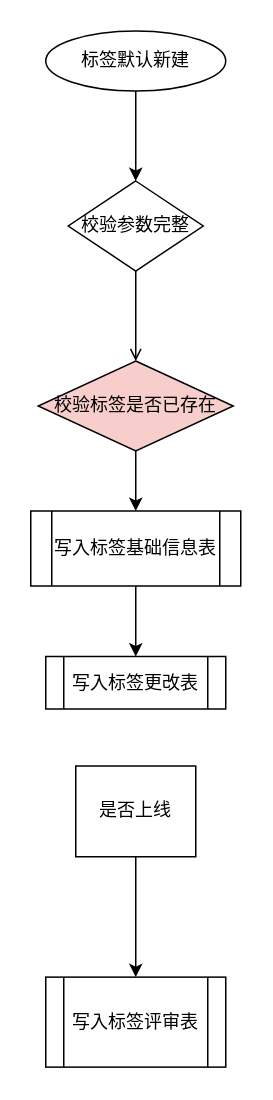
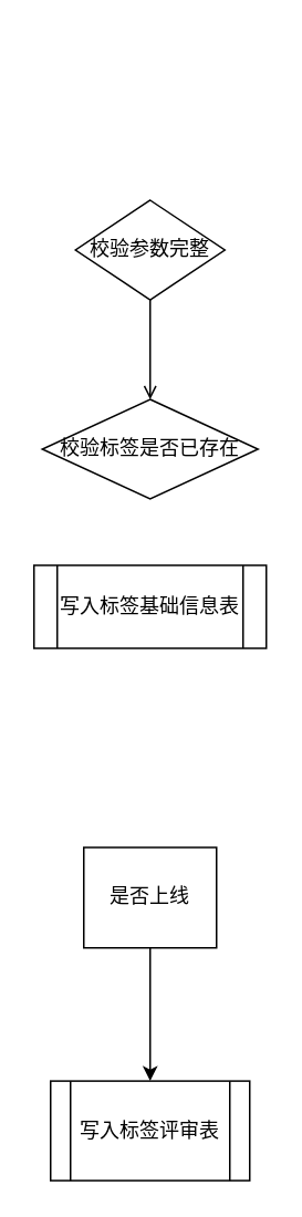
- <mxCell id="3" value="标签默认新建" style="ellipse;whiteSpace=wrap;html=1;" vertex="1" parent="1"><mxGeometry x="30" y="20" width="120" height="40" as="geometry" /></mxCell>
- <mxCell id="2" value="" style="edgeStyle=orthogonalEdgeStyle;rounded=0;orthogonalLoop=1;jettySize=auto;html=1;" edge="1" parent="1" source="3" target="5"><mxGeometry relative="1" as="geometry" /></mxCell>
- <mxCell id="7" value="校验标签是否已存在" style="rhombus;whiteSpace=wrap;html=1;fillColor=#f8cecc;" vertex="1" parent="1"><mxGeometry x="25" y="240" width="130" height="60" as="geometry" /></mxCell>
+ <mxCell id="7" value="校验标签是否已存在" style="rhombus;whiteSpace=wrap;html=1;" vertex="1" parent="1"><mxGeometry x="25" y="240" width="130" height="60" as="geometry" /></mxCell>
- <mxCell id="6" value="" style="edgeStyle=orthogonalEdgeStyle;rounded=0;orthogonalLoop=1;jettySize=auto;html=1;" edge="1" parent="1" source="7" target="9"><mxGeometry relative="1" as="geometry" /></mxCell>
- <mxCell id="8" value="" style="edgeStyle=orthogonalEdgeStyle;rounded=0;orthogonalLoop=1;jettySize=auto;html=1;" edge="1" parent="1" source="9" target="10"><mxGeometry relative="1" as="geometry" /></mxCell>
- <mxCell id="10" value="写入标签更改表" style="shape=process;whiteSpace=wrap;html=1;backgroundOutline=1;" vertex="1" parent="1"><mxGeometry x="30" y="437" width="120" height="35" as="geometry" /></mxCell>
